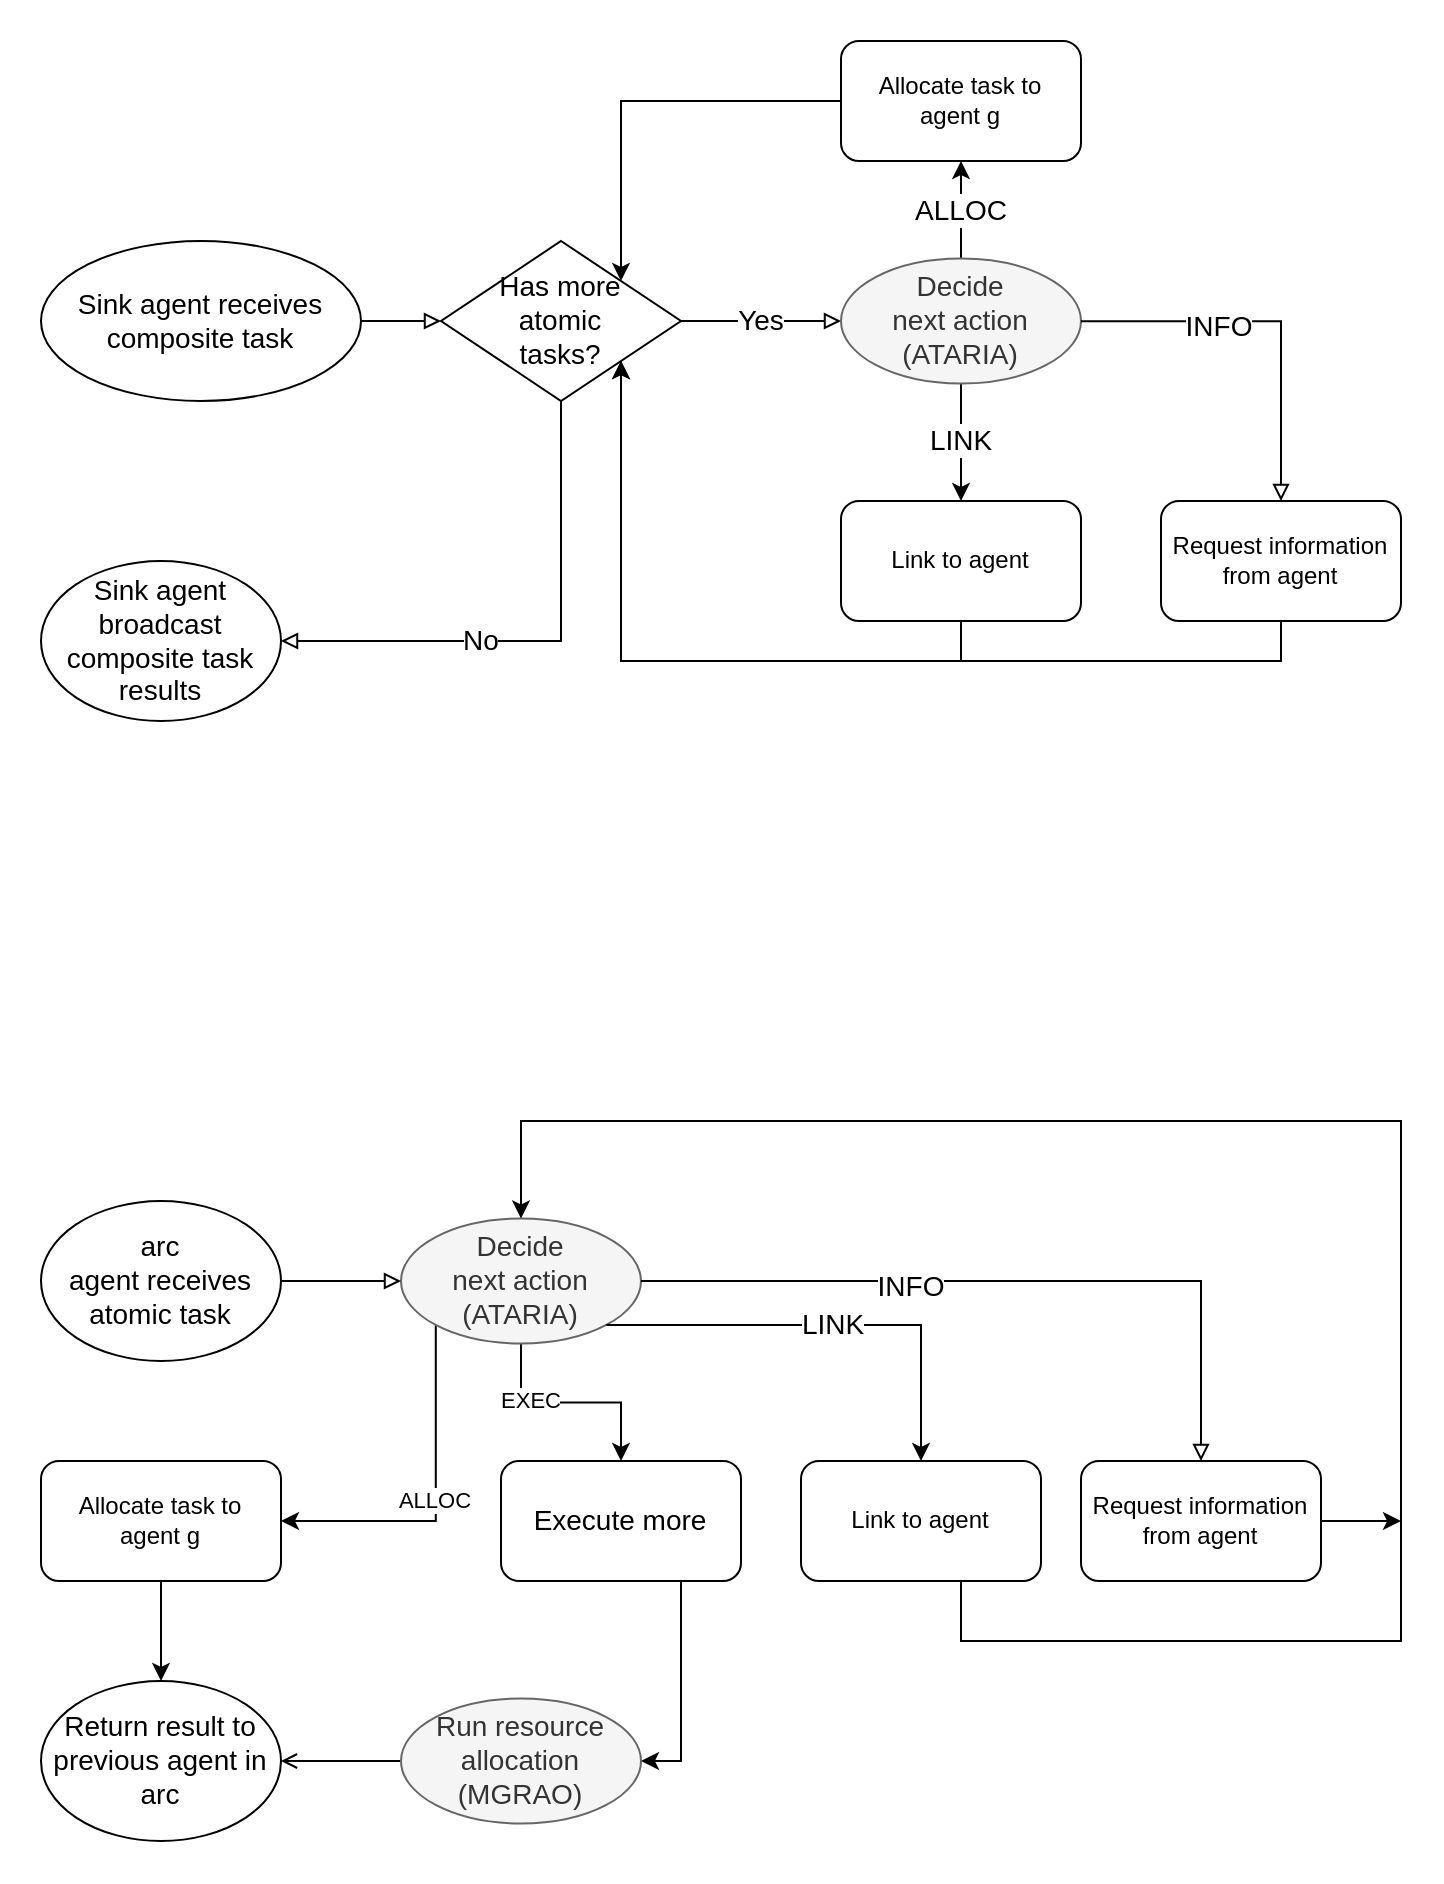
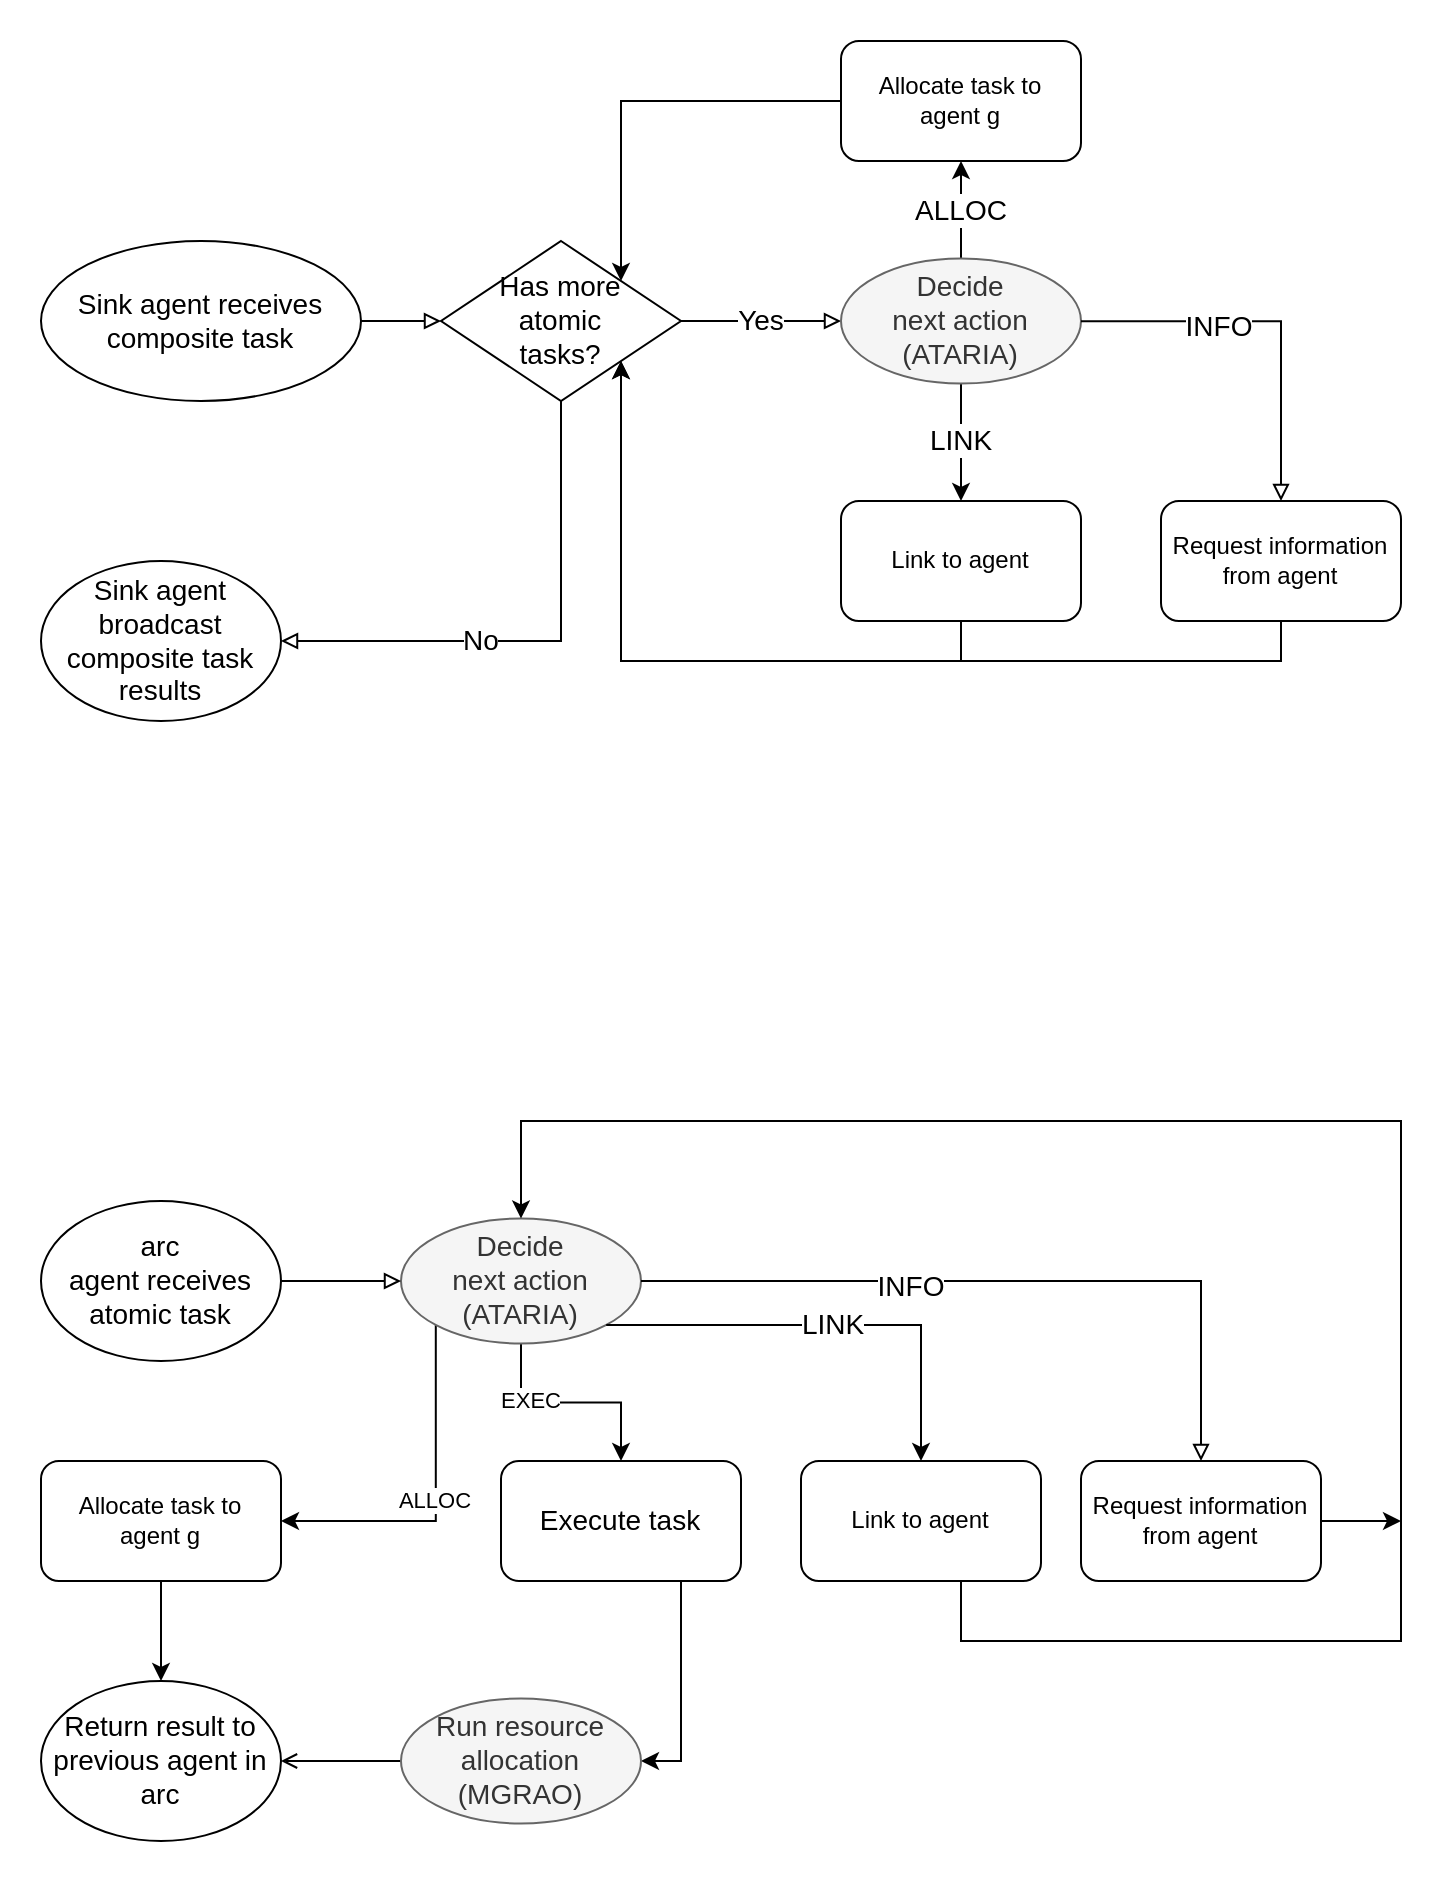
- <mxCell id="19" value="Execute more" style="rounded=1;whiteSpace=wrap;html=1;fontSize=14;" parent="1" vertex="1"><mxGeometry x="250" y="730" width="120" height="60" as="geometry" /></mxCell>
+ <mxCell id="19" value="Execute task" style="rounded=1;whiteSpace=wrap;html=1;fontSize=14;" parent="1" vertex="1"><mxGeometry x="250" y="730" width="120" height="60" as="geometry" /></mxCell>
